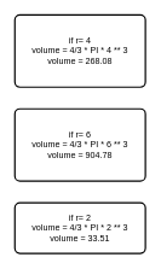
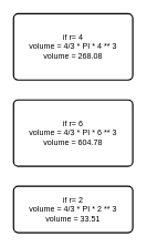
- <mxCell id="3" value="if r= 6&lt;br&gt;volume = 4/3 * PI * 6 ** 3&lt;br&gt;volume = 904.78" style="rounded=1;whiteSpace=wrap;html=1;absoluteArcSize=1;arcSize=14;strokeWidth=2;" vertex="1" parent="1"><mxGeometry x="20" y="150" width="180" height="100" as="geometry" /></mxCell>
+ <mxCell id="3" value="if r= 6&lt;br&gt;volume = 4/3 * PI * 6 ** 3&lt;br&gt;volume = 604.78" style="rounded=1;whiteSpace=wrap;html=1;absoluteArcSize=1;arcSize=14;strokeWidth=2;" vertex="1" parent="1"><mxGeometry x="20" y="150" width="180" height="100" as="geometry" /></mxCell>
